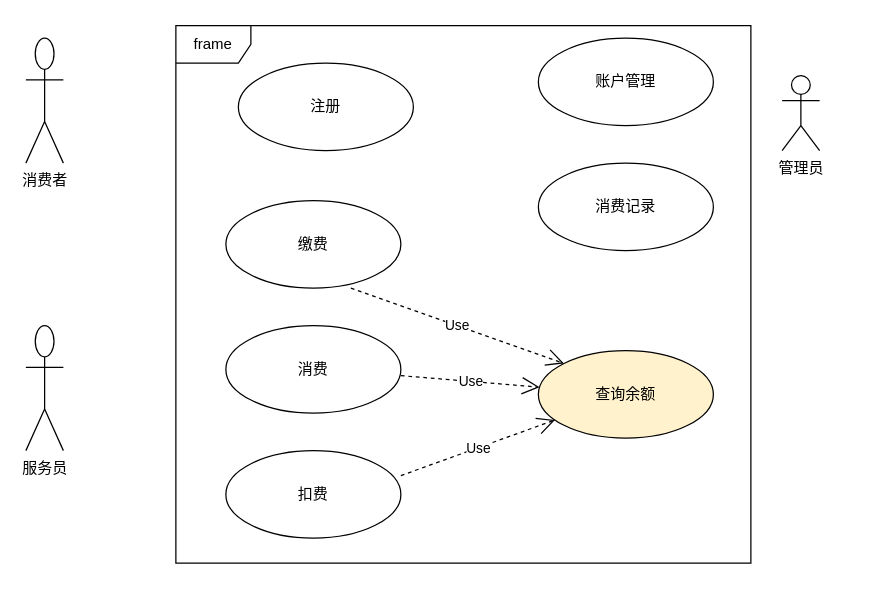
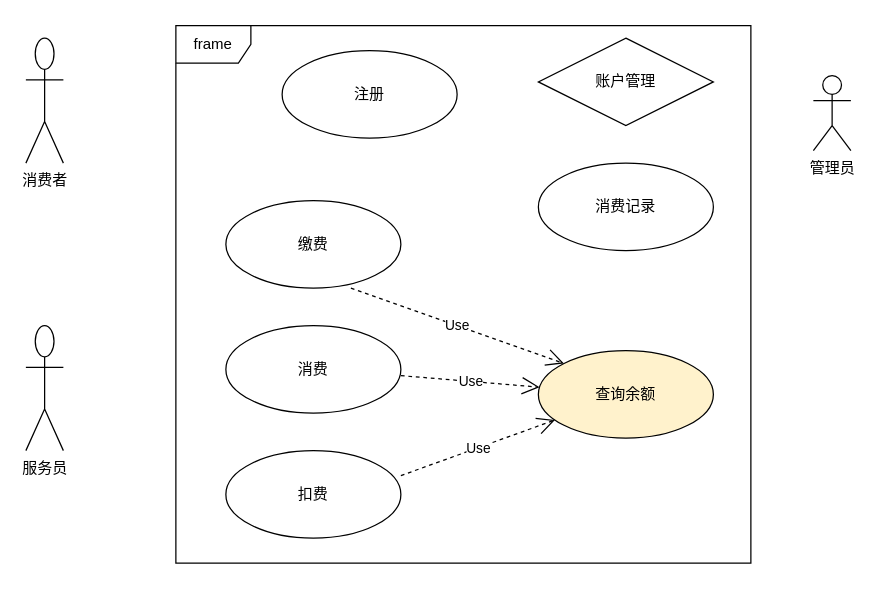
- <mxCell id="8" value="账户管理" style="ellipse;whiteSpace=wrap;html=1;" vertex="1" parent="1"><mxGeometry x="430" y="30" width="140" height="70" as="geometry" /></mxCell>
+ <mxCell id="8" value="账户管理" style="rhombus;whiteSpace=wrap;html=1;" vertex="1" parent="1"><mxGeometry x="430" y="30" width="140" height="70" as="geometry" /></mxCell>
- <mxCell id="3" value="注册" style="ellipse;whiteSpace=wrap;html=1;" parent="1" vertex="1"><mxGeometry x="190" y="50" width="140" height="70" as="geometry" /></mxCell>
+ <mxCell id="3" value="注册" style="ellipse;whiteSpace=wrap;html=1;" parent="1" vertex="1"><mxGeometry x="225" y="40" width="140" height="70" as="geometry" /></mxCell>
- <mxCell id="6" value="管理员" style="shape=umlActor;verticalLabelPosition=bottom;verticalAlign=top;html=1;" vertex="1" parent="1"><mxGeometry x="625" y="60" width="30" height="60" as="geometry" /></mxCell>
+ <mxCell id="6" value="管理员" style="shape=umlActor;verticalLabelPosition=bottom;verticalAlign=top;html=1;" vertex="1" parent="1"><mxGeometry x="650" y="60" width="30" height="60" as="geometry" /></mxCell>
